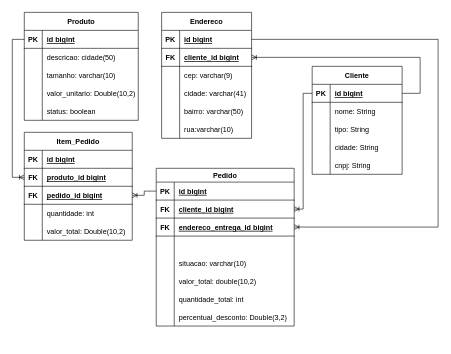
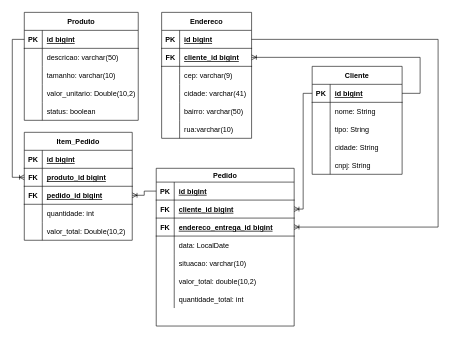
- <mxCell id="8" value="descricao: cidade(50)" style="shape=partialRectangle;connectable=0;fillColor=none;top=0;left=0;bottom=0;right=0;align=left;spacingLeft=6;overflow=hidden;" parent="6" vertex="1"><mxGeometry x="30" width="160" height="30" as="geometry"><mxRectangle width="160" height="30" as="alternateBounds" /></mxGeometry></mxCell>
+ <mxCell id="8" value="descricao: varchar(50)" style="shape=partialRectangle;connectable=0;fillColor=none;top=0;left=0;bottom=0;right=0;align=left;spacingLeft=6;overflow=hidden;" parent="6" vertex="1"><mxGeometry x="30" width="160" height="30" as="geometry"><mxRectangle width="160" height="30" as="alternateBounds" /></mxGeometry></mxCell>
+ <mxCell id="30" value="data: LocalDate" style="shape=partialRectangle;connectable=0;fillColor=none;top=0;left=0;bottom=0;right=0;align=left;spacingLeft=6;overflow=hidden;" parent="28" vertex="1"><mxGeometry x="30" width="200" height="30" as="geometry"><mxRectangle width="200" height="30" as="alternateBounds" /></mxGeometry></mxCell>
- <mxCell id="42" value="percentual_desconto: Double(3,2)" style="shape=partialRectangle;connectable=0;fillColor=none;top=0;left=0;bottom=0;right=0;align=left;spacingLeft=6;overflow=hidden;" parent="40" vertex="1"><mxGeometry x="30" width="200" height="30" as="geometry"><mxRectangle width="200" height="30" as="alternateBounds" /></mxGeometry></mxCell>
